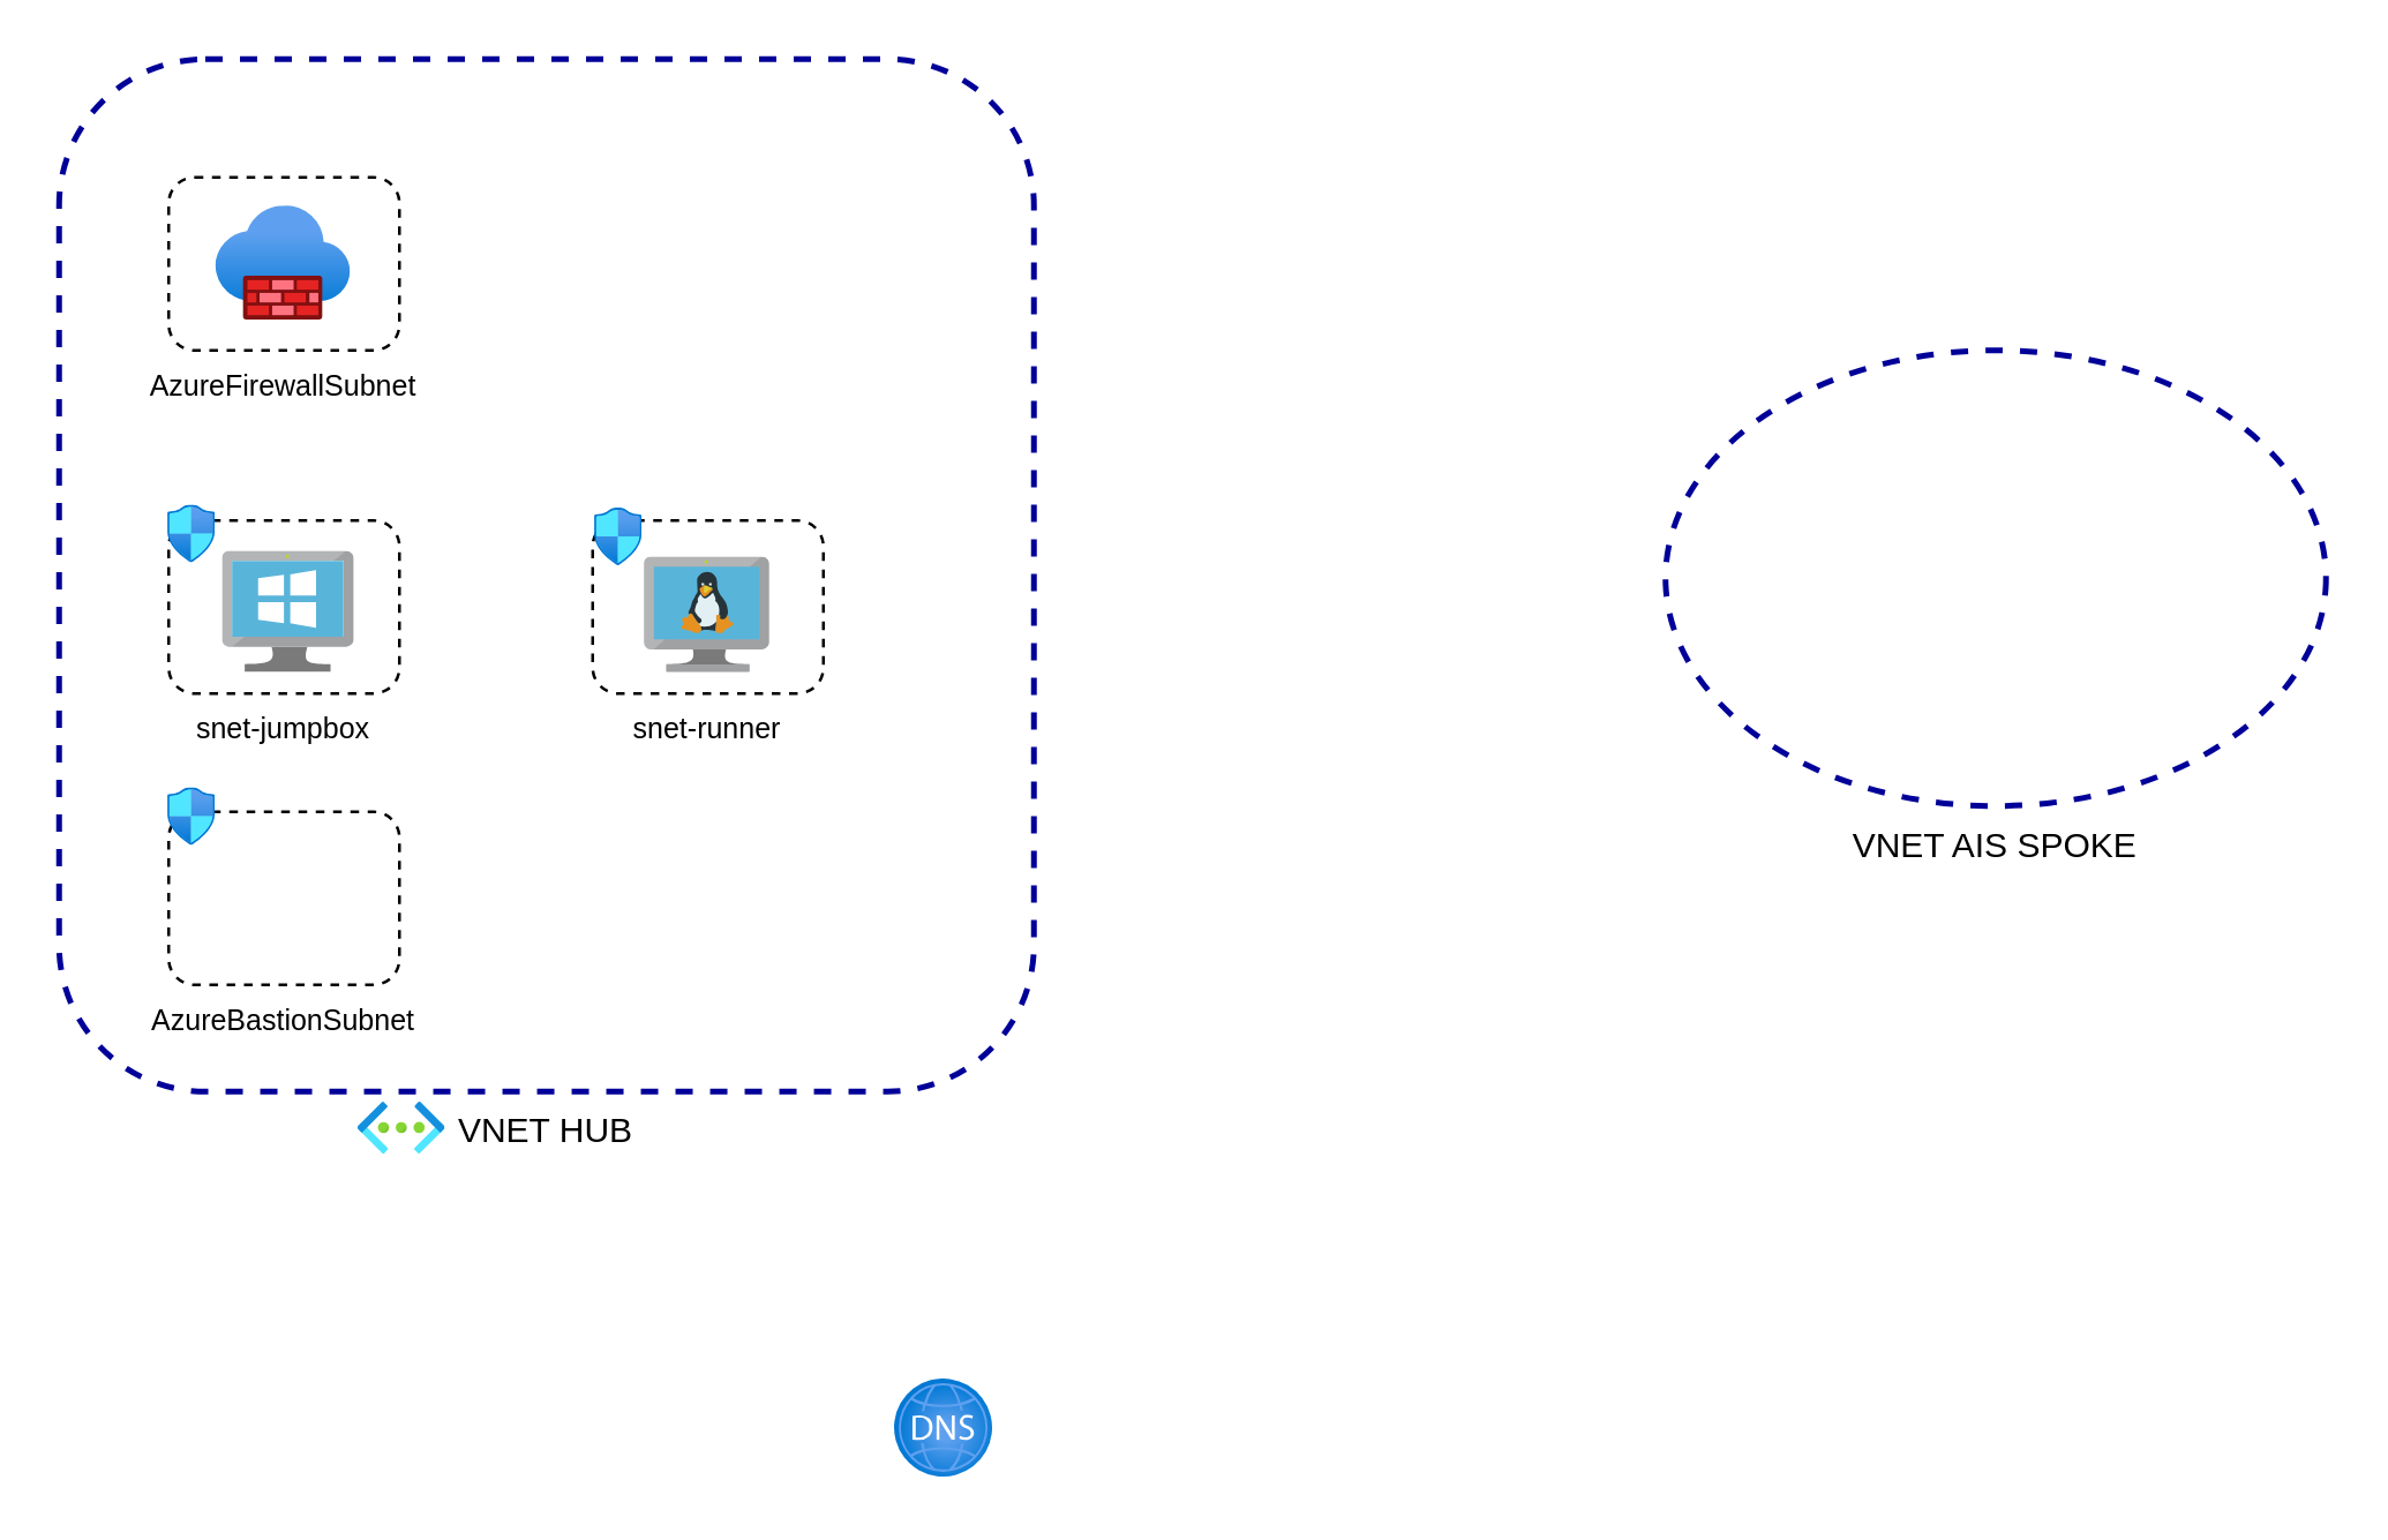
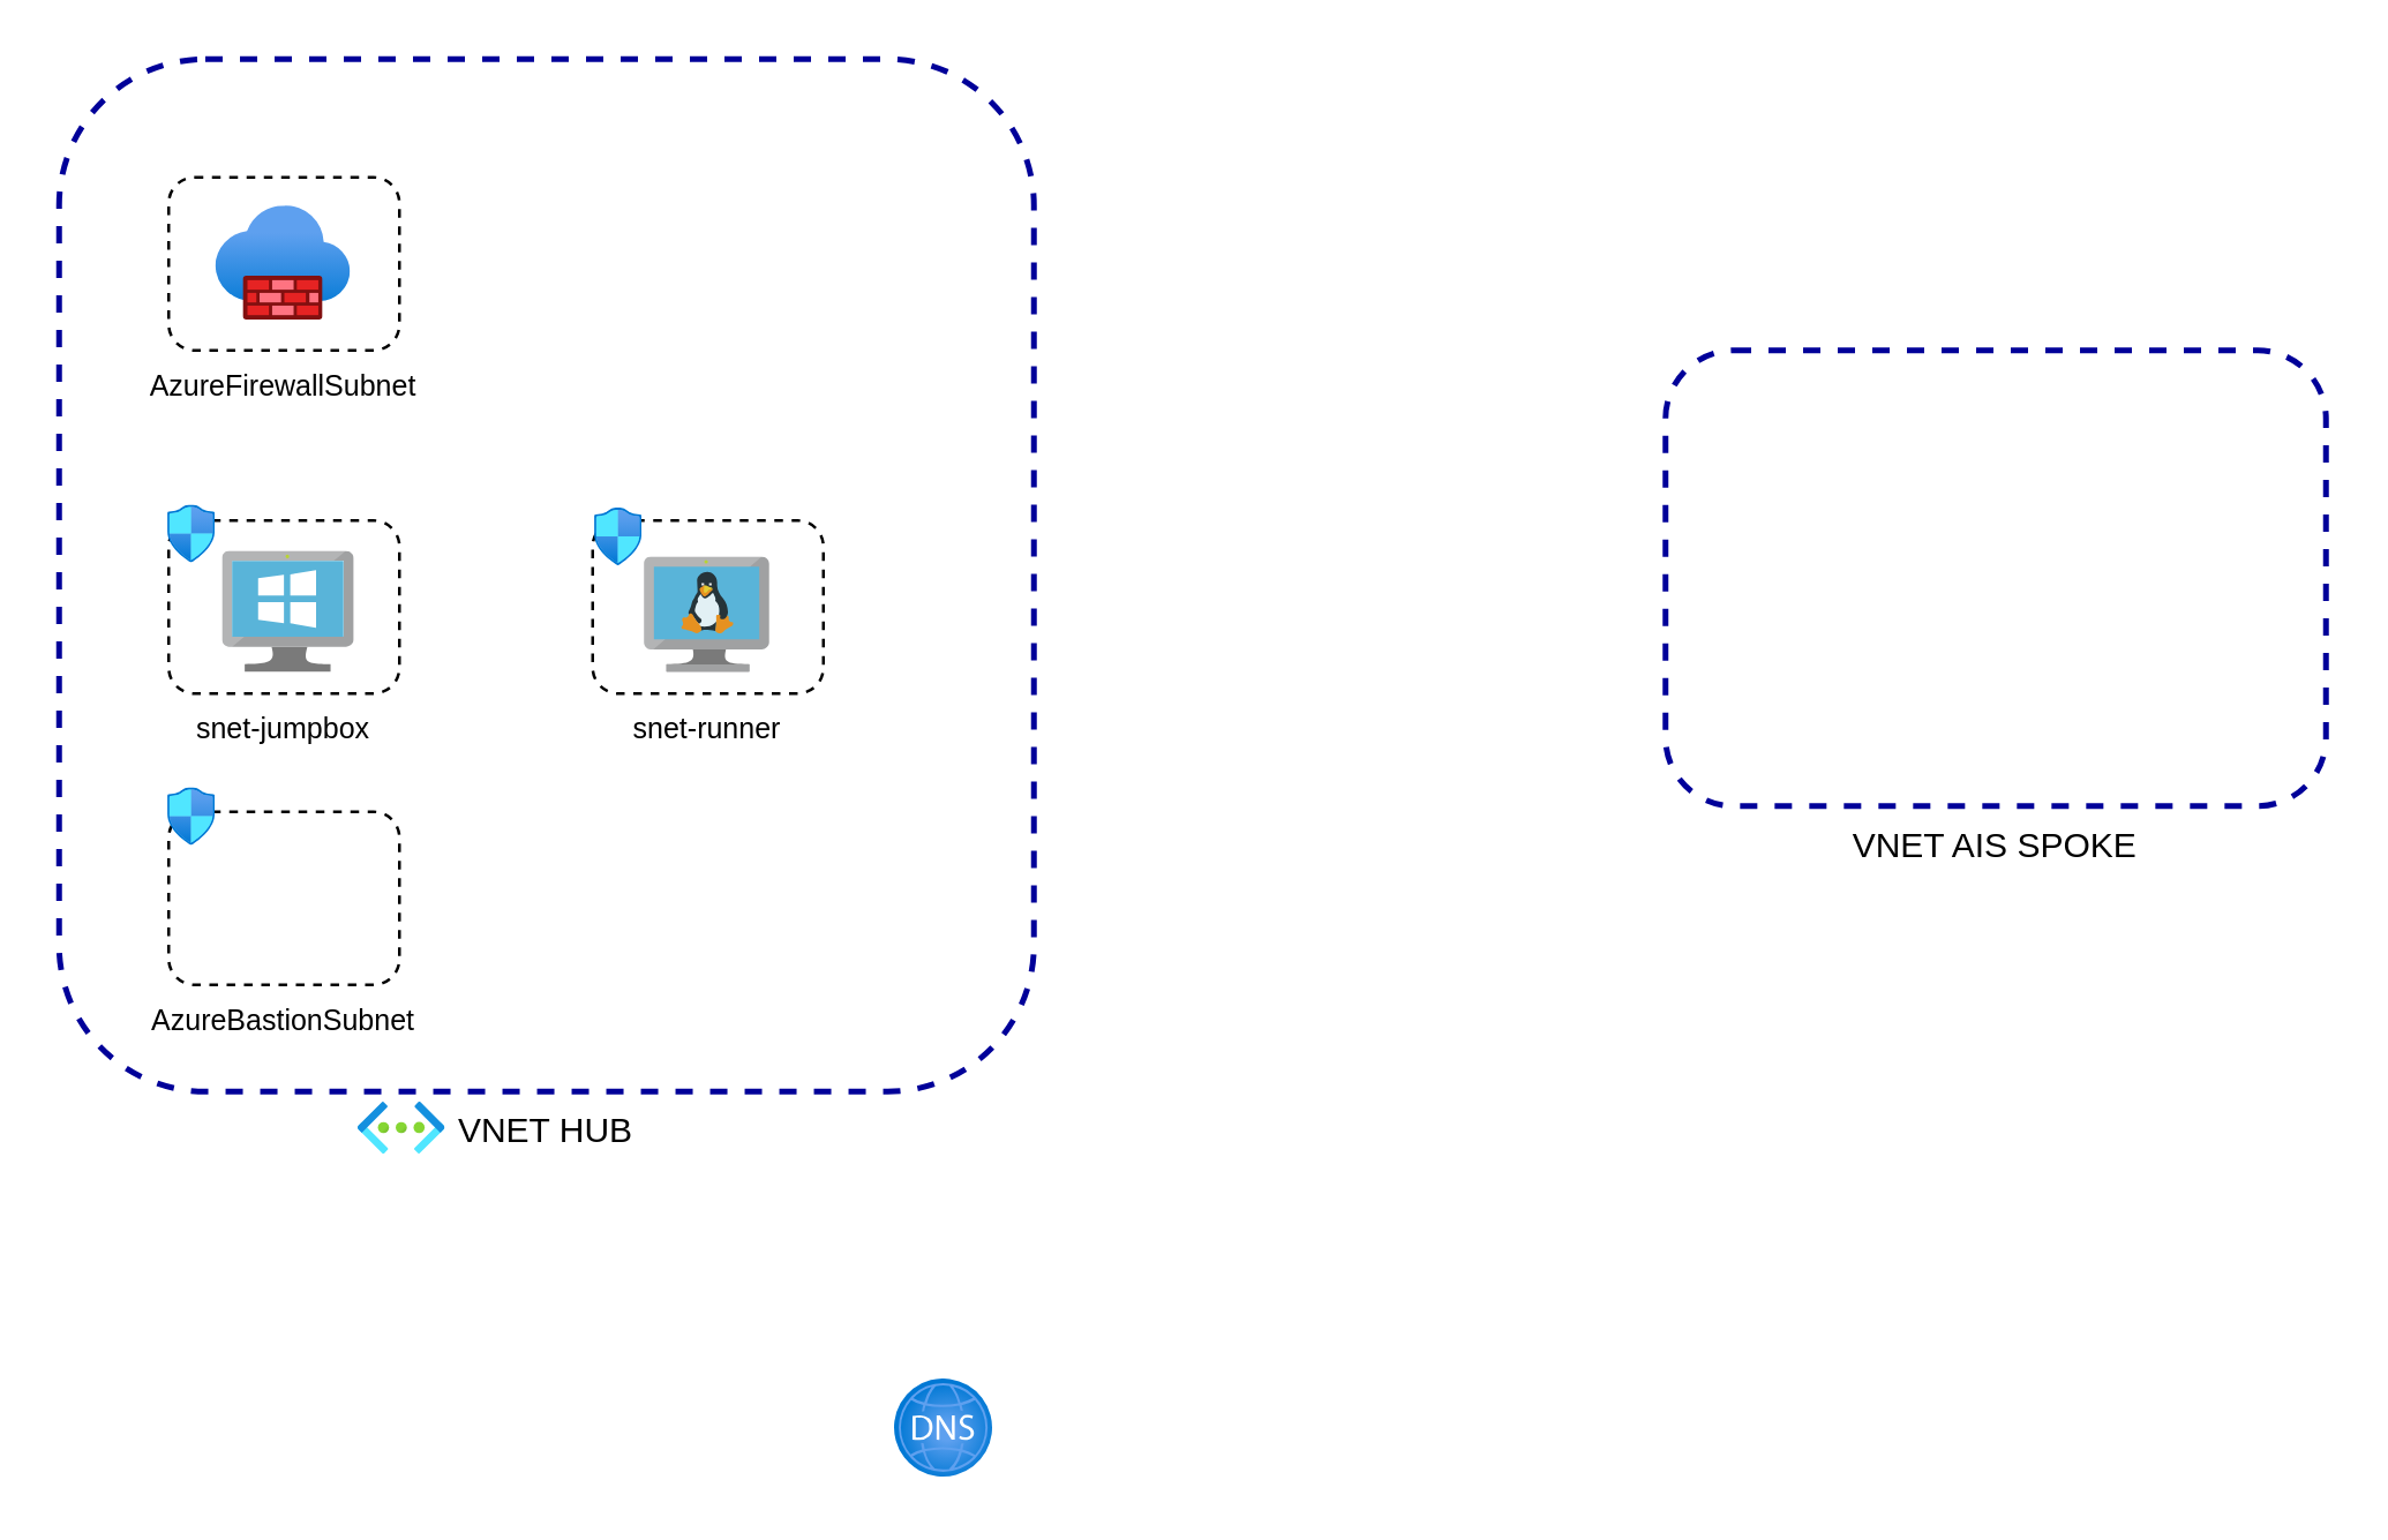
- <mxCell id="3" value="VNET AIS SPOKE" style="ellipse;whiteSpace=wrap;html=1;fillColor=none;strokeColor=#000099;dashed=1;strokeWidth=2;labelPosition=center;verticalLabelPosition=bottom;align=center;verticalAlign=top;fontColor=#000000;" vertex="1" parent="1"><mxGeometry x="577" y="121" width="229" height="158" as="geometry" /></mxCell>
+ <mxCell id="3" value="VNET AIS SPOKE" style="rounded=1;whiteSpace=wrap;html=1;fillColor=none;strokeColor=#000099;dashed=1;strokeWidth=2;labelPosition=center;verticalLabelPosition=bottom;align=center;verticalAlign=top;fontColor=#000000;" vertex="1" parent="1"><mxGeometry x="577" y="121" width="229" height="158" as="geometry" /></mxCell>
